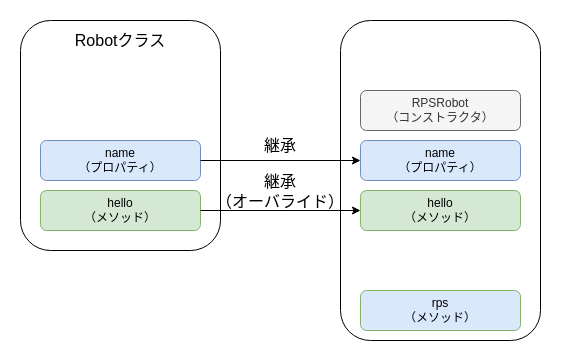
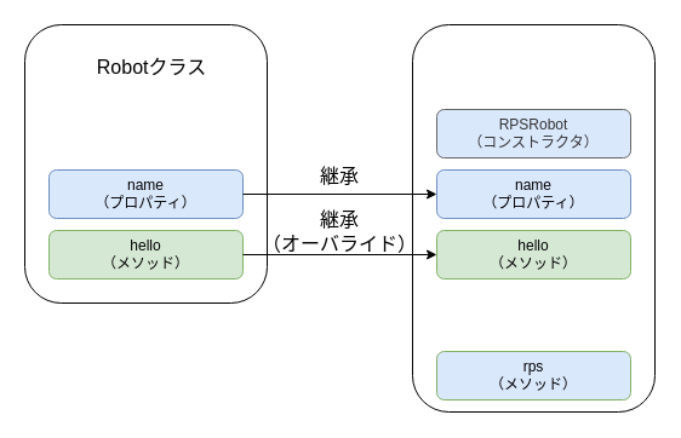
- <mxCell id="5" value="Robotクラス" style="text;html=1;strokeColor=none;fillColor=none;align=center;verticalAlign=middle;whiteSpace=wrap;rounded=0;fontSize=16;" parent="1" vertex="1"><mxGeometry x="55" y="25" width="130" height="30" as="geometry" /></mxCell>
+ <mxCell id="5" value="Robotクラス" style="text;html=1;strokeColor=none;fillColor=none;align=center;verticalAlign=middle;whiteSpace=wrap;rounded=0;fontSize=16;" parent="1" vertex="1"><mxGeometry x="60" y="40" width="130" height="30" as="geometry" /></mxCell>
- <mxCell id="8" value="RPSRobot&lt;br&gt;（コンストラクタ）" style="rounded=1;whiteSpace=wrap;html=1;fillColor=#f5f5f5;fontColor=#333333;strokeColor=#666666;" parent="1" vertex="1"><mxGeometry x="360" y="90" width="160" height="40" as="geometry" /></mxCell>
+ <mxCell id="8" value="RPSRobot&lt;br&gt;（コンストラクタ）" style="rounded=1;whiteSpace=wrap;html=1;fillColor=#dae8fc;fontColor=#333333;strokeColor=#666666;" parent="1" vertex="1"><mxGeometry x="360" y="90" width="160" height="40" as="geometry" /></mxCell>
